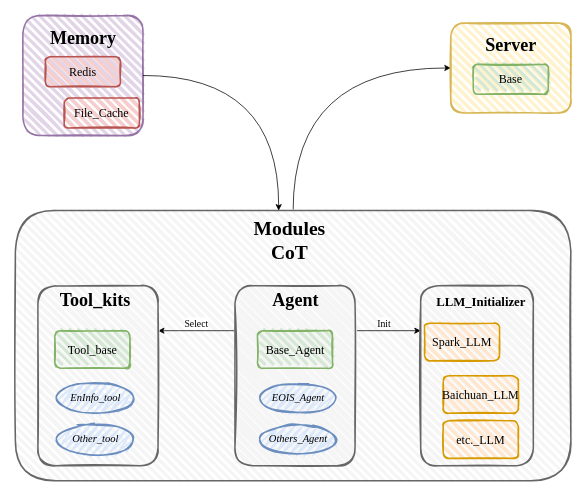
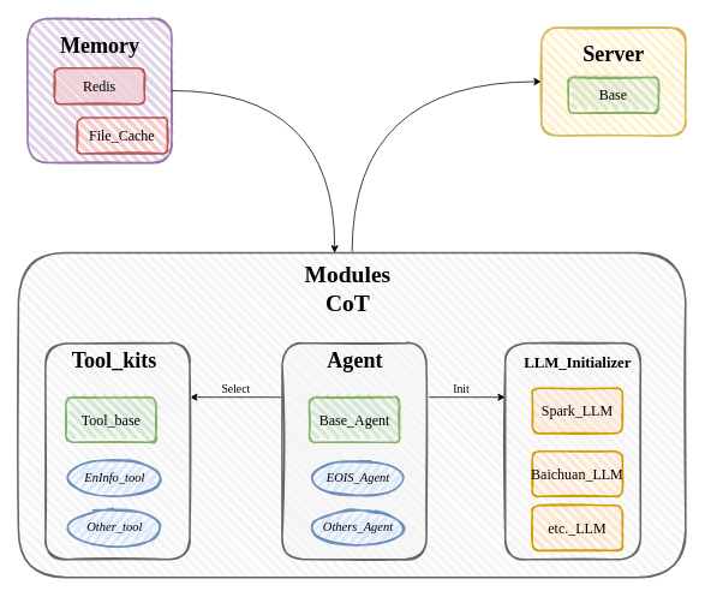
- <mxCell id="16" value="Spark_LLM" style="rounded=1;whiteSpace=wrap;html=1;strokeWidth=2;fillWeight=4;hachureGap=8;hachureAngle=45;fillColor=#ffe6cc;sketch=1;strokeColor=#d79b00;fontFamily=Comic Sans MS;fontStyle=0;fontSize=16;" vertex="1" parent="1"><mxGeometry x="565" y="430" width="100" height="50" as="geometry" /></mxCell>
+ <mxCell id="16" value="Spark_LLM" style="rounded=1;whiteSpace=wrap;html=1;strokeWidth=2;fillWeight=4;hachureGap=8;hachureAngle=45;fillColor=#ffe6cc;sketch=1;strokeColor=#d79b00;fontFamily=Comic Sans MS;fontStyle=0;fontSize=16;" vertex="1" parent="1"><mxGeometry x="590" y="430" width="100" height="50" as="geometry" /></mxCell>
